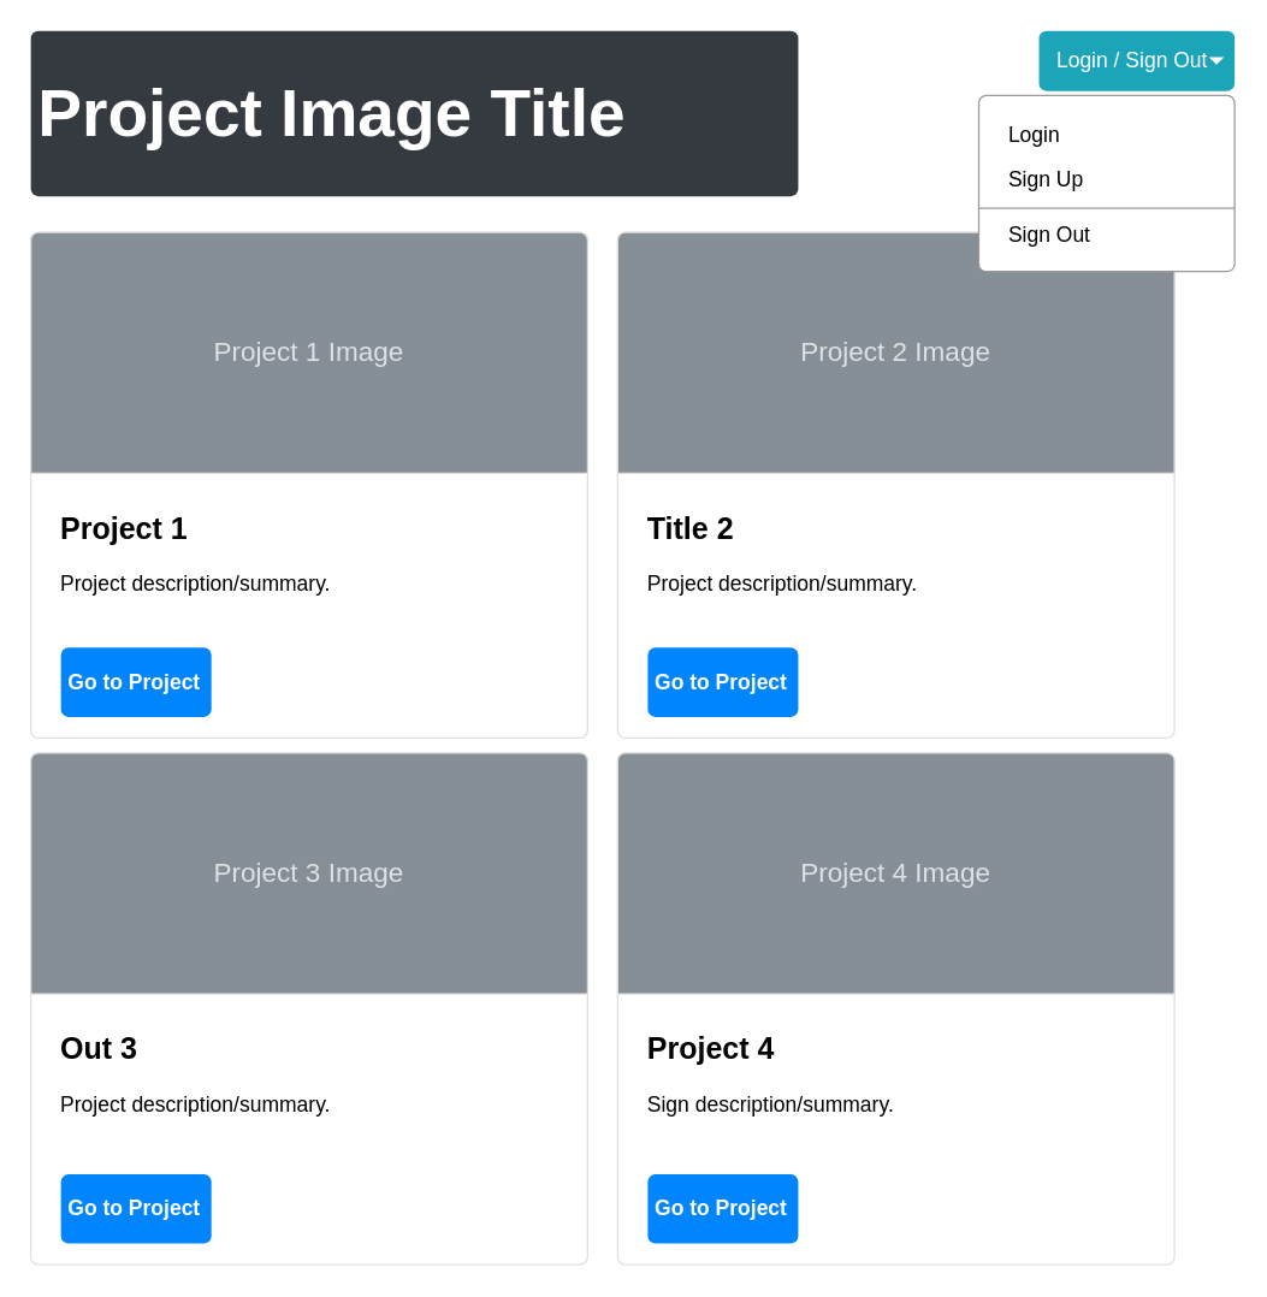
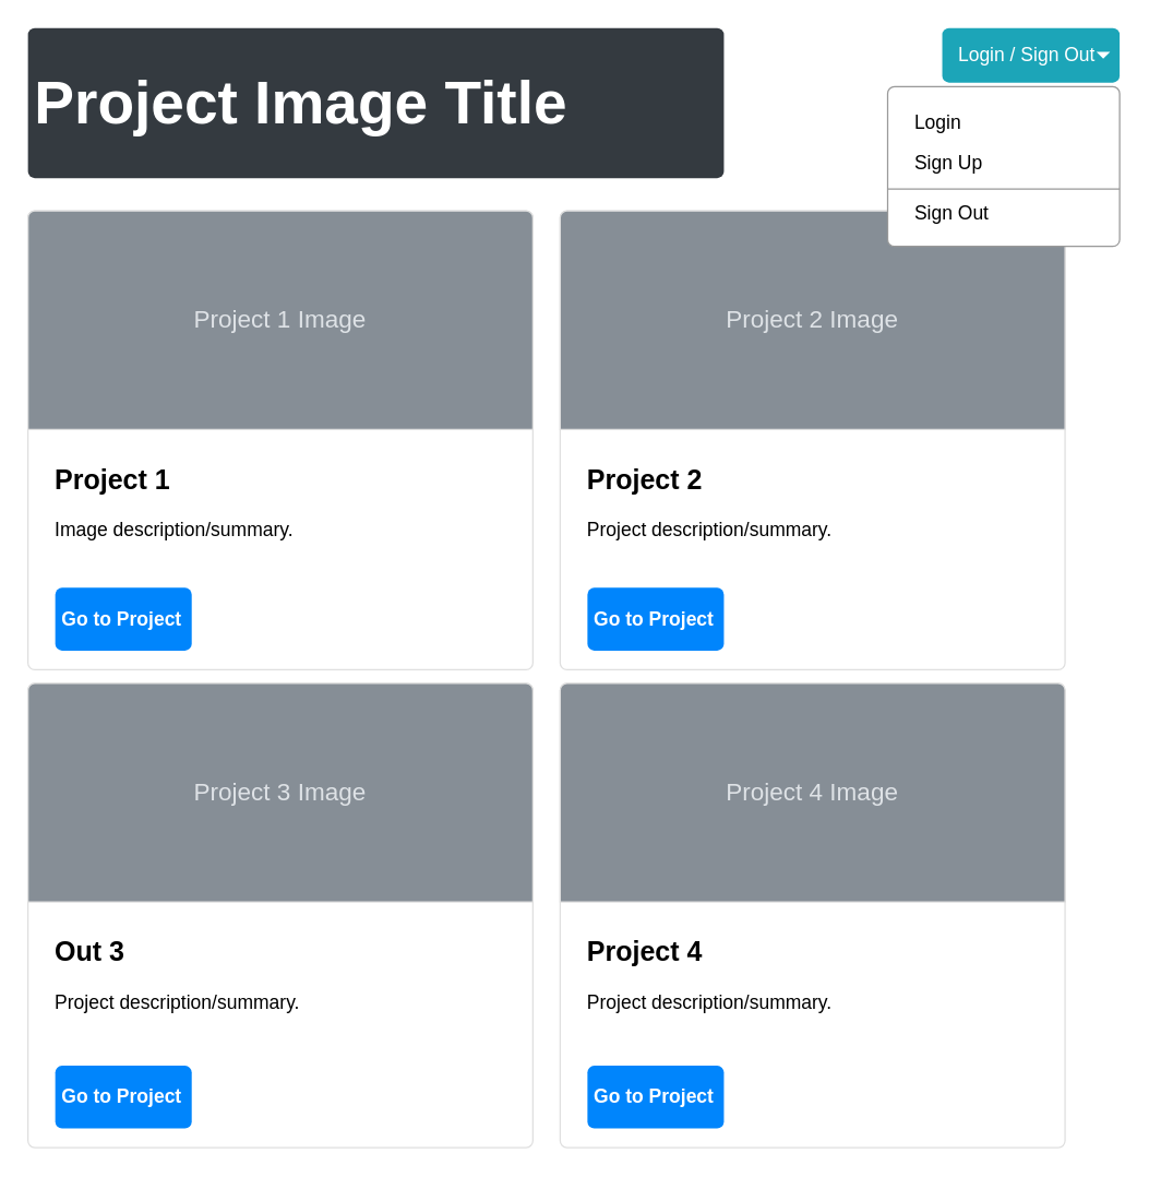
- <mxCell id="7" value="&lt;b&gt;&lt;font style=&quot;font-size: 20px&quot;&gt;Project 1&lt;/font&gt;&lt;/b&gt;&lt;br&gt;&lt;br&gt;Project description/summary." style="html=1;shadow=0;dashed=0;shape=mxgraph.bootstrap.rrect;rSize=5;strokeColor=#DFDFDF;html=1;whiteSpace=wrap;fillColor=#ffffff;fontColor=#000000;verticalAlign=top;align=left;spacing=20;spacingBottom=0;fontSize=14;spacingTop=160;" vertex="1" parent="2"><mxGeometry x="-390" y="-346" width="370" height="336" as="geometry" /></mxCell>
+ <mxCell id="7" value="&lt;b&gt;&lt;font style=&quot;font-size: 20px&quot;&gt;Project 1&lt;/font&gt;&lt;/b&gt;&lt;br&gt;&lt;br&gt;Image description/summary." style="html=1;shadow=0;dashed=0;shape=mxgraph.bootstrap.rrect;rSize=5;strokeColor=#DFDFDF;html=1;whiteSpace=wrap;fillColor=#ffffff;fontColor=#000000;verticalAlign=top;align=left;spacing=20;spacingBottom=0;fontSize=14;spacingTop=160;" vertex="1" parent="2"><mxGeometry x="-390" y="-346" width="370" height="336" as="geometry" /></mxCell>
- <mxCell id="4" value="&lt;span style=&quot;font-size: 20px;&quot;&gt;&lt;b&gt;Title 2&lt;/b&gt;&lt;/span&gt;&lt;br&gt;&lt;br&gt;Project description/summary." style="html=1;shadow=0;dashed=0;shape=mxgraph.bootstrap.rrect;rSize=5;strokeColor=#DFDFDF;html=1;whiteSpace=wrap;fillColor=#ffffff;fontColor=#000000;verticalAlign=top;align=left;spacing=20;spacingBottom=0;fontSize=14;spacingTop=160;" vertex="1" parent="2"><mxGeometry y="-346" width="370" height="336" as="geometry" /></mxCell>
+ <mxCell id="4" value="&lt;span style=&quot;font-size: 20px;&quot;&gt;&lt;b&gt;Project 2&lt;/b&gt;&lt;/span&gt;&lt;br&gt;&lt;br&gt;Project description/summary." style="html=1;shadow=0;dashed=0;shape=mxgraph.bootstrap.rrect;rSize=5;strokeColor=#DFDFDF;html=1;whiteSpace=wrap;fillColor=#ffffff;fontColor=#000000;verticalAlign=top;align=left;spacing=20;spacingBottom=0;fontSize=14;spacingTop=160;" vertex="1" parent="2"><mxGeometry y="-346" width="370" height="336" as="geometry" /></mxCell>
- <mxCell id="2" value="&lt;b&gt;&lt;font style=&quot;font-size: 20px;&quot;&gt;Project 4&lt;/font&gt;&lt;/b&gt;&lt;br&gt;&lt;br&gt;Sign description/summary." style="html=1;shadow=0;dashed=0;shape=mxgraph.bootstrap.rrect;rSize=5;strokeColor=#DFDFDF;html=1;whiteSpace=wrap;fillColor=#ffffff;fontColor=#000000;verticalAlign=top;align=left;spacing=20;spacingBottom=0;fontSize=14;spacingTop=160;" parent="1" vertex="1"><mxGeometry x="410" y="500" width="370" height="340" as="geometry" /></mxCell>
+ <mxCell id="2" value="&lt;b&gt;&lt;font style=&quot;font-size: 20px;&quot;&gt;Project 4&lt;/font&gt;&lt;/b&gt;&lt;br&gt;&lt;br&gt;Project description/summary." style="html=1;shadow=0;dashed=0;shape=mxgraph.bootstrap.rrect;rSize=5;strokeColor=#DFDFDF;html=1;whiteSpace=wrap;fillColor=#ffffff;fontColor=#000000;verticalAlign=top;align=left;spacing=20;spacingBottom=0;fontSize=14;spacingTop=160;" parent="1" vertex="1"><mxGeometry x="410" y="500" width="370" height="340" as="geometry" /></mxCell>
